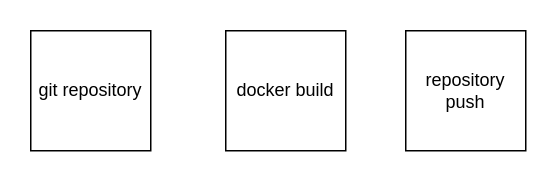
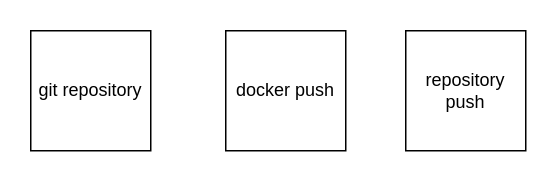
- <mxCell id="3" value="docker build" style="whiteSpace=wrap;html=1;aspect=fixed;" parent="1" vertex="1"><mxGeometry x="150" y="20" width="80" height="80" as="geometry" /></mxCell>
+ <mxCell id="3" value="docker push" style="whiteSpace=wrap;html=1;aspect=fixed;" parent="1" vertex="1"><mxGeometry x="150" y="20" width="80" height="80" as="geometry" /></mxCell>
